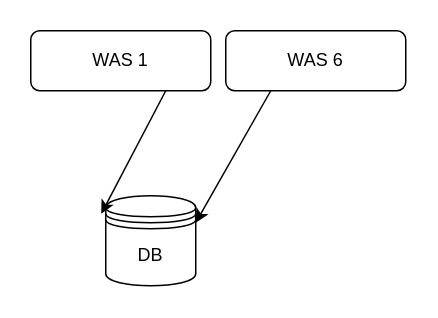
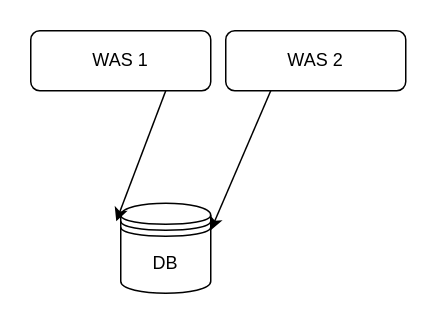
- <mxCell id="4" value="WAS 6" style="shape=ext;rounded=1;html=1;whiteSpace=wrap;" vertex="1" parent="1"><mxGeometry x="150" y="20" width="120" height="40" as="geometry" /></mxCell>
+ <mxCell id="4" value="WAS 2" style="shape=ext;rounded=1;html=1;whiteSpace=wrap;" vertex="1" parent="1"><mxGeometry x="150" y="20" width="120" height="40" as="geometry" /></mxCell>
- <mxCell id="2" value="DB" style="shape=datastore;whiteSpace=wrap;html=1;" parent="1" vertex="1"><mxGeometry x="70" y="130" width="60" height="60" as="geometry" /></mxCell>
+ <mxCell id="2" value="DB" style="shape=datastore;whiteSpace=wrap;html=1;" parent="1" vertex="1"><mxGeometry x="80" y="135" width="60" height="60" as="geometry" /></mxCell>
